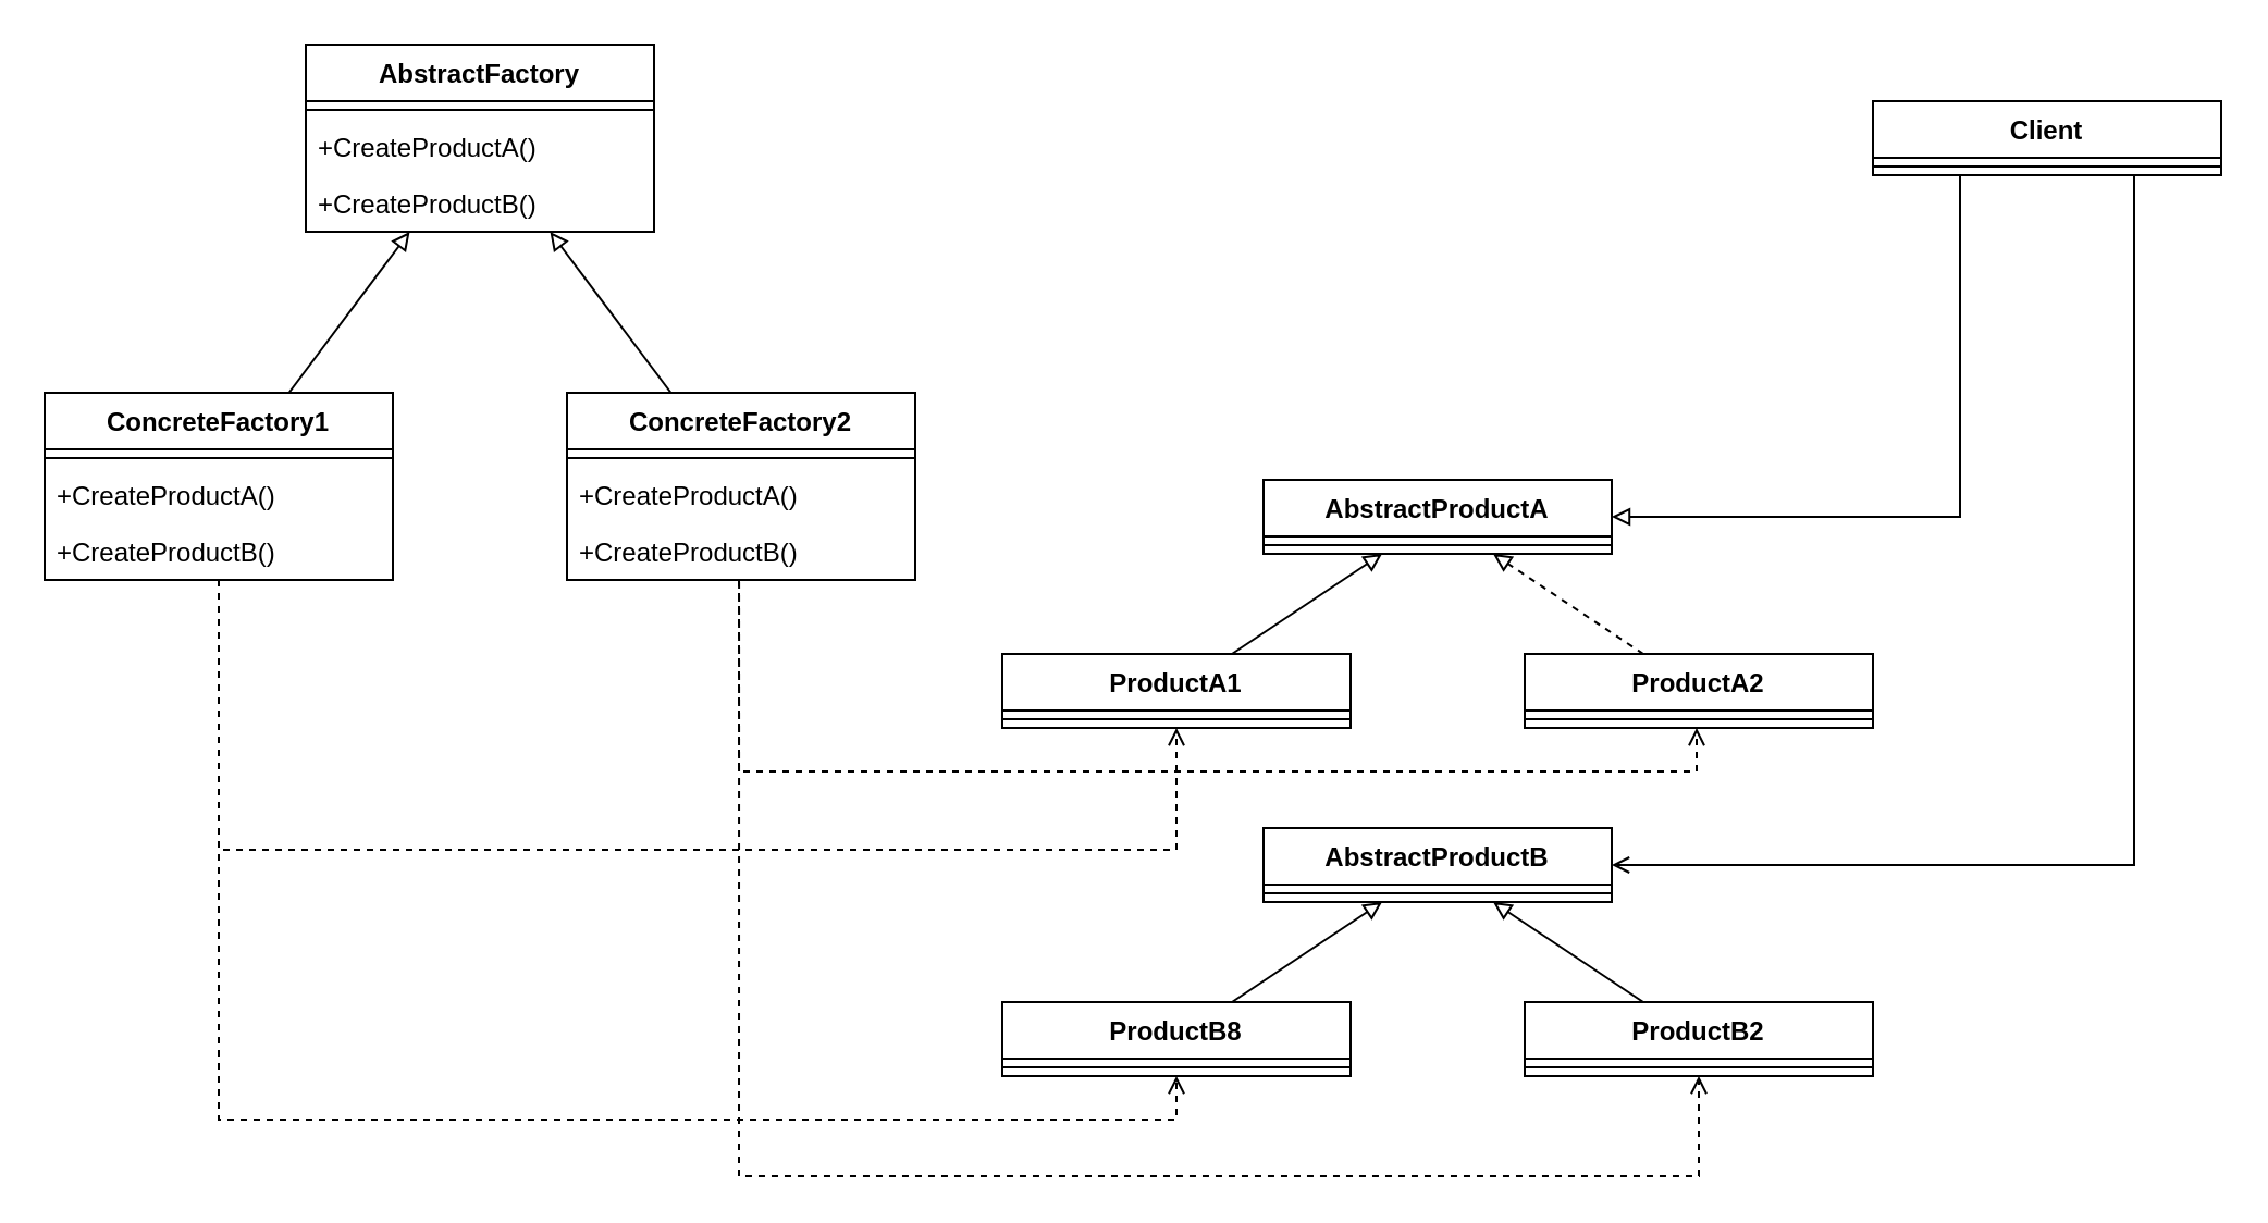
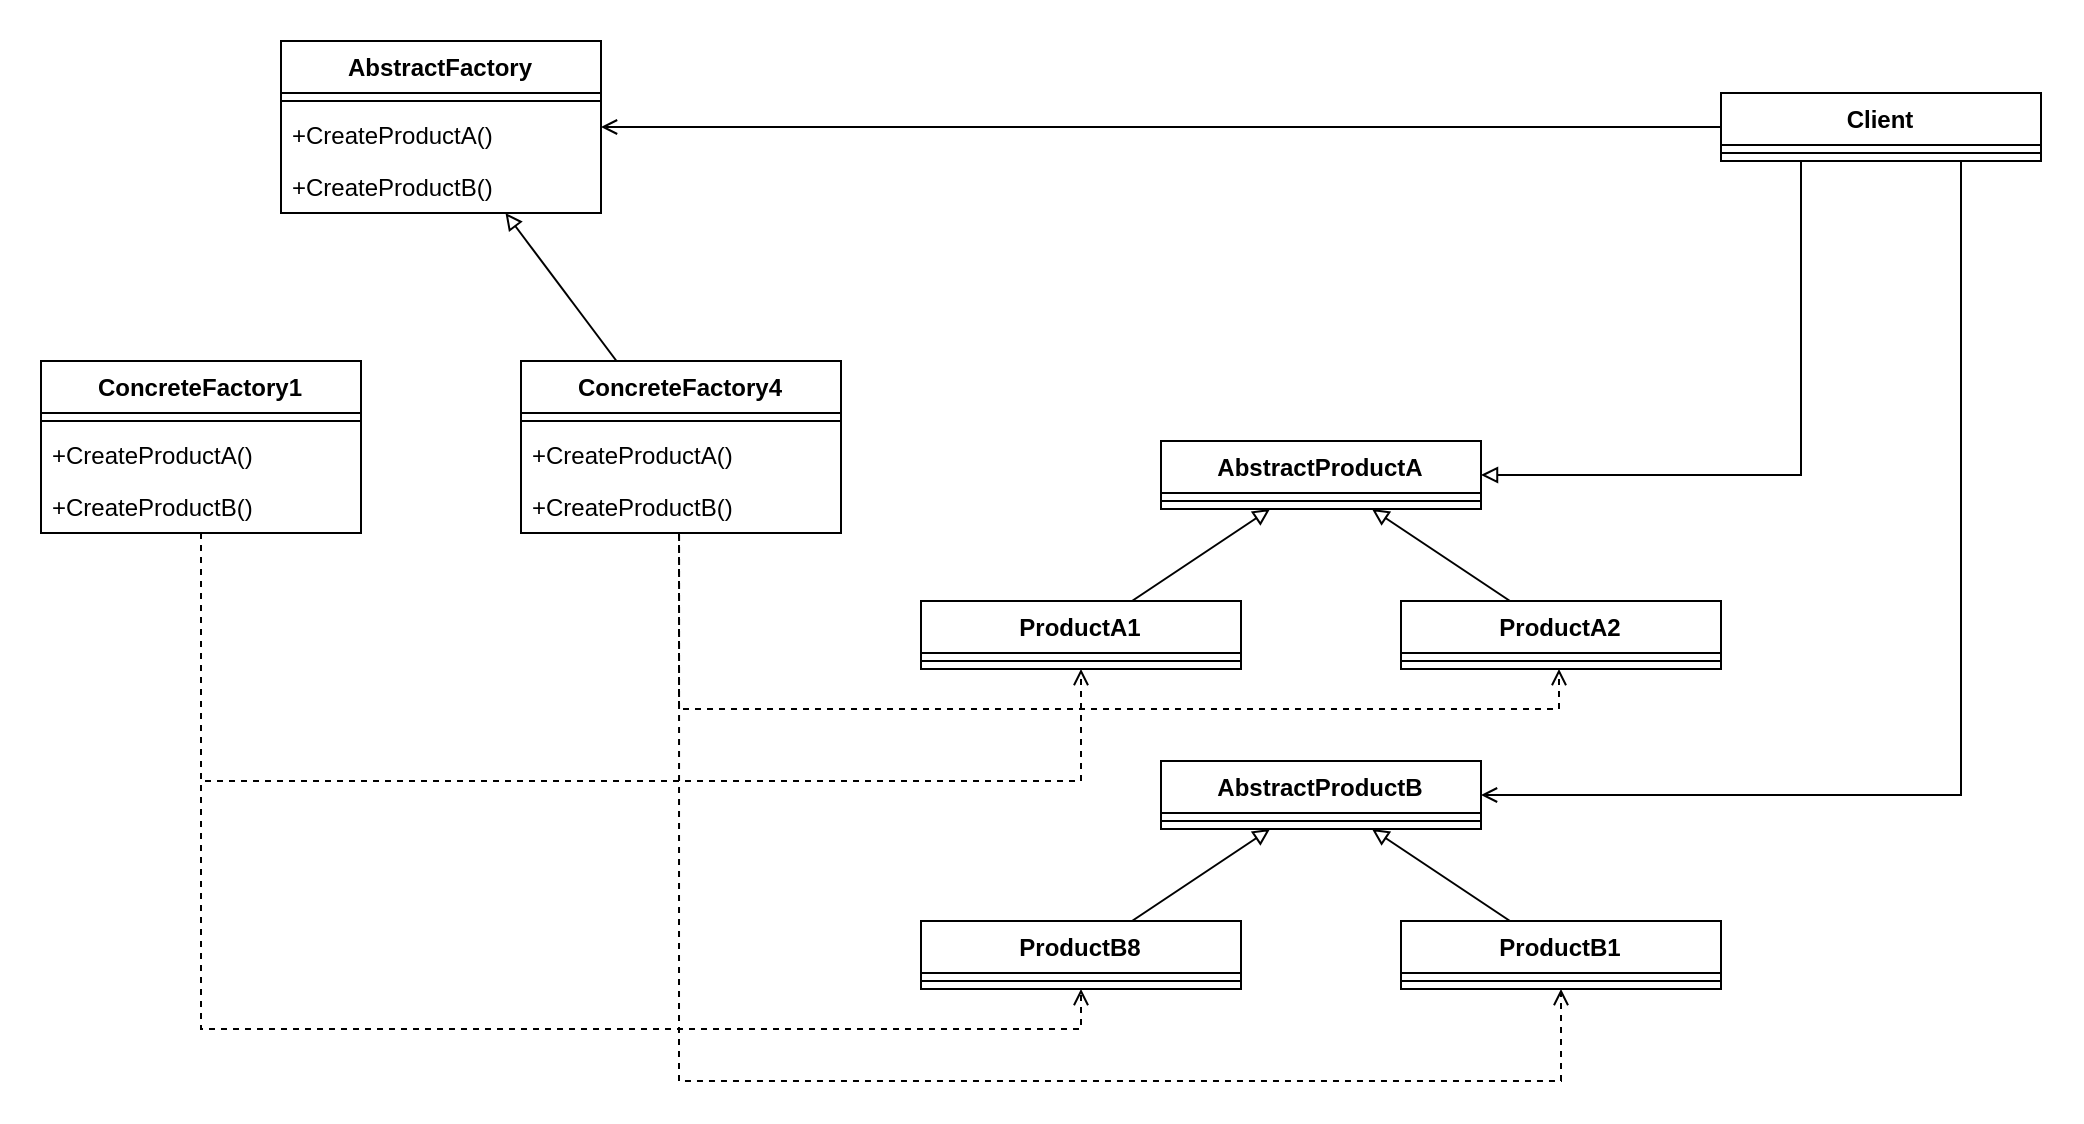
+ <mxCell id="36" style="edgeStyle=none;rounded=0;orthogonalLoop=1;jettySize=auto;html=1;endArrow=open;endFill=0;" edge="1" parent="1" source="39" target="2"><mxGeometry relative="1" as="geometry" /></mxCell>
- <mxCell id="6" style="edgeStyle=none;rounded=0;orthogonalLoop=1;jettySize=auto;html=1;endArrow=block;endFill=0;" edge="1" parent="1" source="9" target="2"><mxGeometry relative="1" as="geometry" /></mxCell>
- <mxCell id="16" value="ConcreteFactory2" style="swimlane;fontStyle=1;align=center;verticalAlign=top;childLayout=stackLayout;horizontal=1;startSize=26;horizontalStack=0;resizeParent=1;resizeParentMax=0;resizeLast=0;collapsible=1;marginBottom=0;whiteSpace=wrap;html=1;" vertex="1" parent="1"><mxGeometry x="260" y="180" width="160" height="86" as="geometry" /></mxCell>
+ <mxCell id="16" value="ConcreteFactory4" style="swimlane;fontStyle=1;align=center;verticalAlign=top;childLayout=stackLayout;horizontal=1;startSize=26;horizontalStack=0;resizeParent=1;resizeParentMax=0;resizeLast=0;collapsible=1;marginBottom=0;whiteSpace=wrap;html=1;" vertex="1" parent="1"><mxGeometry x="260" y="180" width="160" height="86" as="geometry" /></mxCell>
- <mxCell id="25" style="edgeStyle=none;rounded=0;orthogonalLoop=1;jettySize=auto;html=1;endArrow=block;endFill=0;dashed=1;" edge="1" parent="1" source="26" target="20"><mxGeometry relative="1" as="geometry" /></mxCell>
+ <mxCell id="25" style="edgeStyle=none;rounded=0;orthogonalLoop=1;jettySize=auto;html=1;endArrow=block;endFill=0;" edge="1" parent="1" source="26" target="20"><mxGeometry relative="1" as="geometry" /></mxCell>
- <mxCell id="34" value="ProductB2" style="swimlane;fontStyle=1;align=center;verticalAlign=top;childLayout=stackLayout;horizontal=1;startSize=26;horizontalStack=0;resizeParent=1;resizeParentMax=0;resizeLast=0;collapsible=1;marginBottom=0;whiteSpace=wrap;html=1;" vertex="1" parent="1"><mxGeometry x="700" y="460" width="160" height="34" as="geometry" /></mxCell>
+ <mxCell id="34" value="ProductB1" style="swimlane;fontStyle=1;align=center;verticalAlign=top;childLayout=stackLayout;horizontal=1;startSize=26;horizontalStack=0;resizeParent=1;resizeParentMax=0;resizeLast=0;collapsible=1;marginBottom=0;whiteSpace=wrap;html=1;" vertex="1" parent="1"><mxGeometry x="700" y="460" width="160" height="34" as="geometry" /></mxCell>
